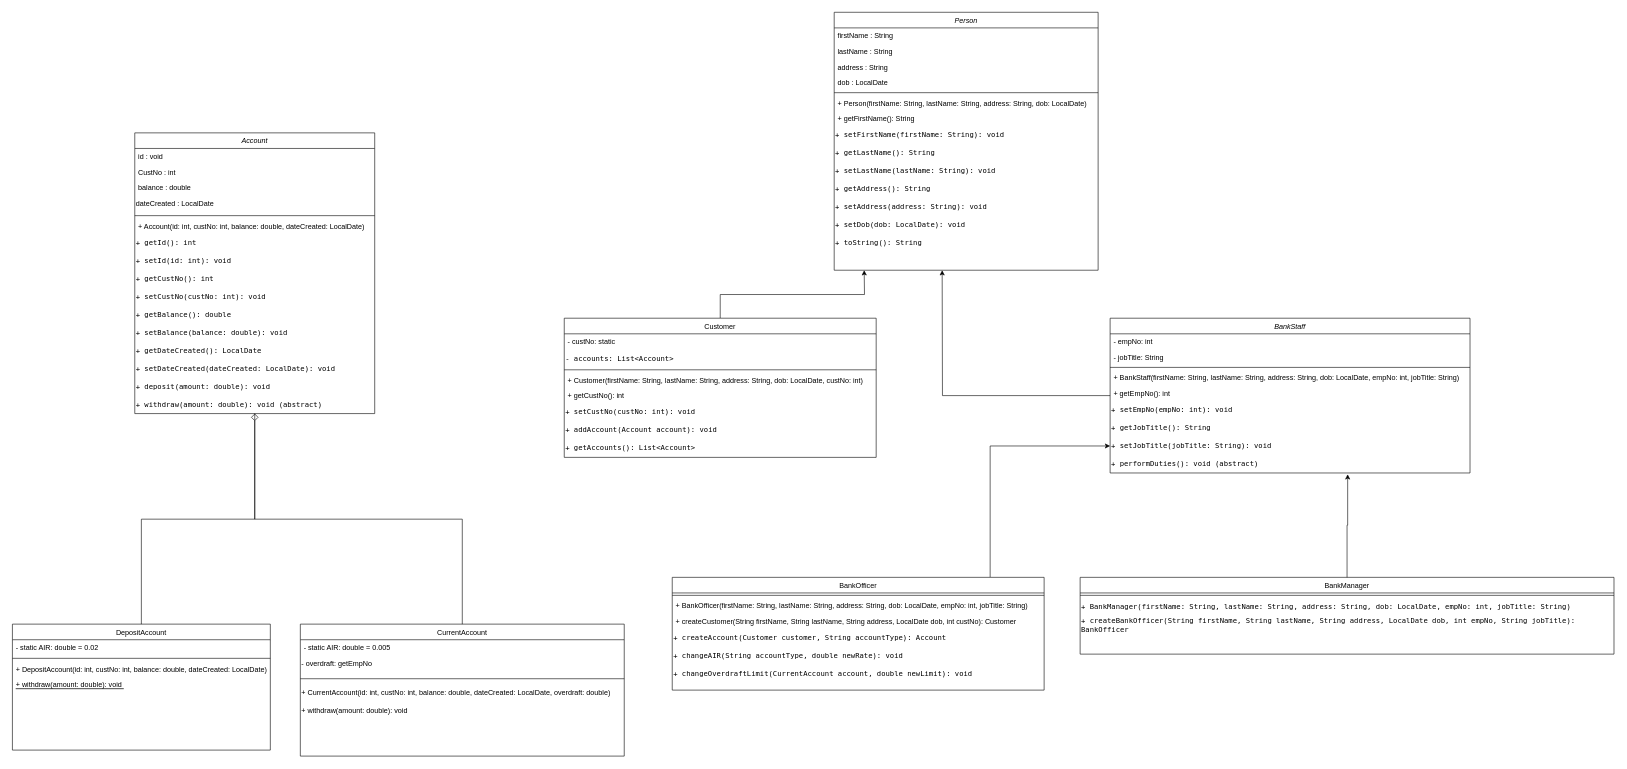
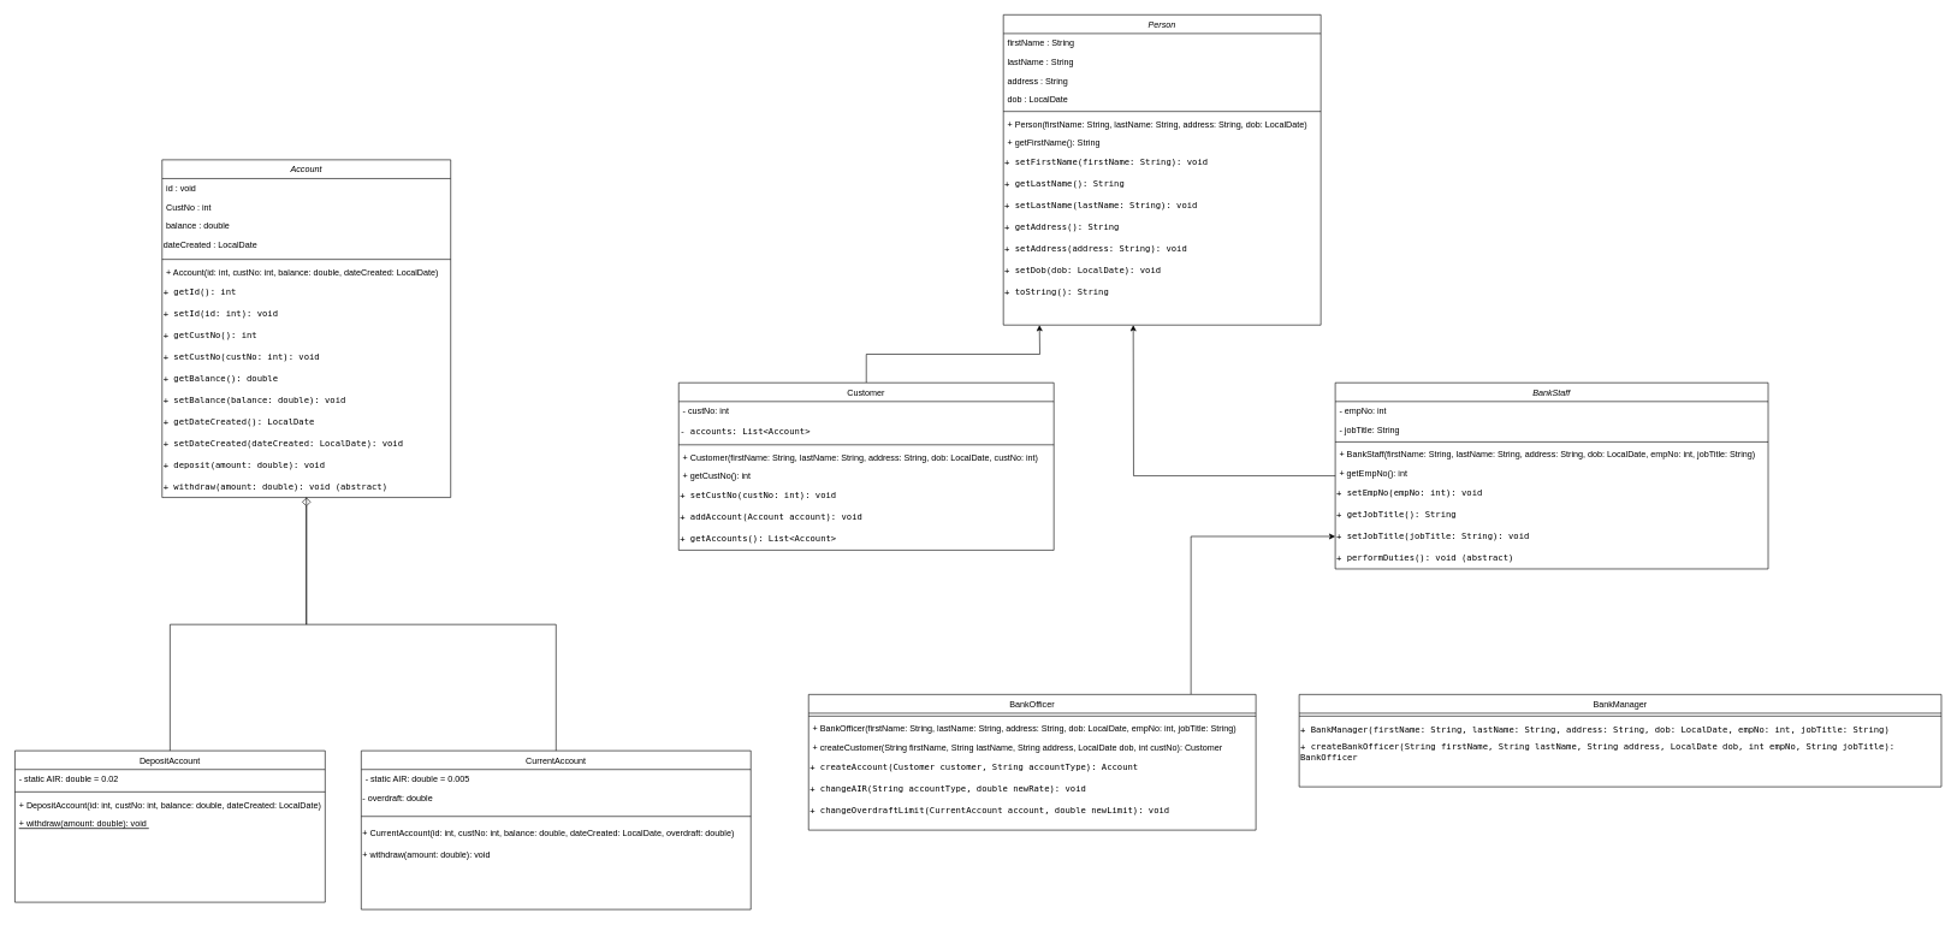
- <mxCell id="64" value="- custNo: static" style="text;align=left;verticalAlign=top;spacingLeft=4;spacingRight=4;overflow=hidden;rotatable=0;points=[[0,0.5],[1,0.5]];portConstraint=eastwest;rounded=0;shadow=0;html=0;" vertex="1" parent="63"><mxGeometry y="26" width="520" height="26" as="geometry" /></mxCell>
+ <mxCell id="64" value="- custNo: int" style="text;align=left;verticalAlign=top;spacingLeft=4;spacingRight=4;overflow=hidden;rotatable=0;points=[[0,0.5],[1,0.5]];portConstraint=eastwest;rounded=0;shadow=0;html=0;" vertex="1" parent="63"><mxGeometry y="26" width="520" height="26" as="geometry" /></mxCell>
- <mxCell id="80" style="edgeStyle=orthogonalEdgeStyle;rounded=0;orthogonalLoop=1;jettySize=auto;html=1;entryX=0.66;entryY=1.073;entryDx=0;entryDy=0;entryPerimeter=0;" edge="1" parent="1" source="58" target="57"><mxGeometry relative="1" as="geometry" /></mxCell>
- <mxCell id="27" value="- overdraft: getEmpNo" style="text;strokeColor=none;align=left;fillColor=none;html=1;verticalAlign=middle;whiteSpace=wrap;rounded=0;" vertex="1" parent="25"><mxGeometry y="52" width="540" height="30" as="geometry" /></mxCell>
+ <mxCell id="27" value="- overdraft: double" style="text;strokeColor=none;align=left;fillColor=none;html=1;verticalAlign=middle;whiteSpace=wrap;rounded=0;" vertex="1" parent="25"><mxGeometry y="52" width="540" height="30" as="geometry" /></mxCell>
